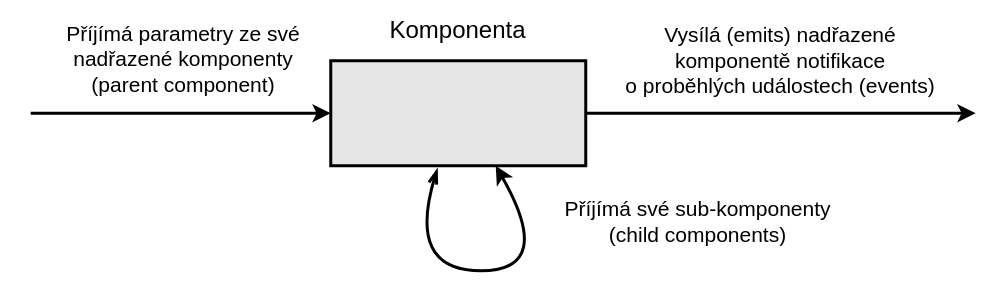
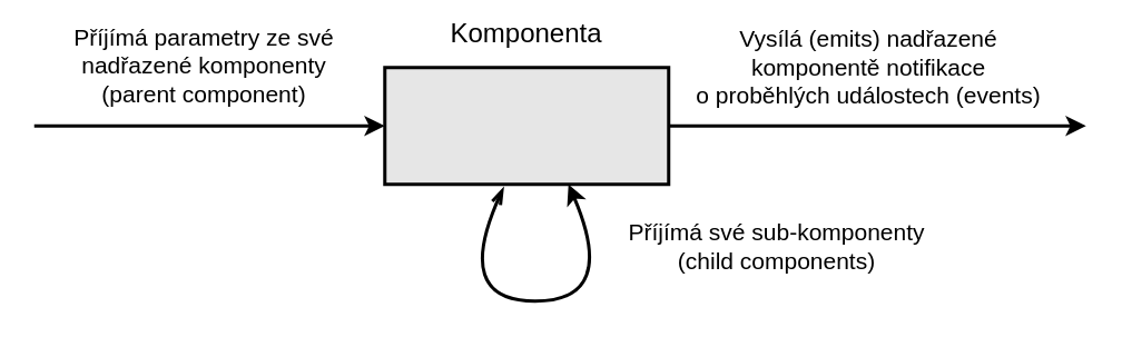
- <mxCell id="2" value="Komponenta" style="strokeWidth=2;dashed=0;align=center;fontSize=16;shape=rect;verticalLabelPosition=top;verticalAlign=bottom;labelPosition=center;fillColor=#E6E6E6;spacingTop=0;spacingBottom=10;" vertex="1" parent="1"><mxGeometry x="220" y="40" width="170" height="70" as="geometry" /></mxCell>
+ <mxCell id="2" value="Komponenta" style="strokeWidth=2;dashed=0;align=center;fontSize=16;shape=rect;verticalLabelPosition=top;verticalAlign=bottom;labelPosition=center;fillColor=#E6E6E6;spacingTop=0;spacingBottom=10;" vertex="1" parent="1"><mxGeometry x="230" y="40" width="170" height="70" as="geometry" /></mxCell>
